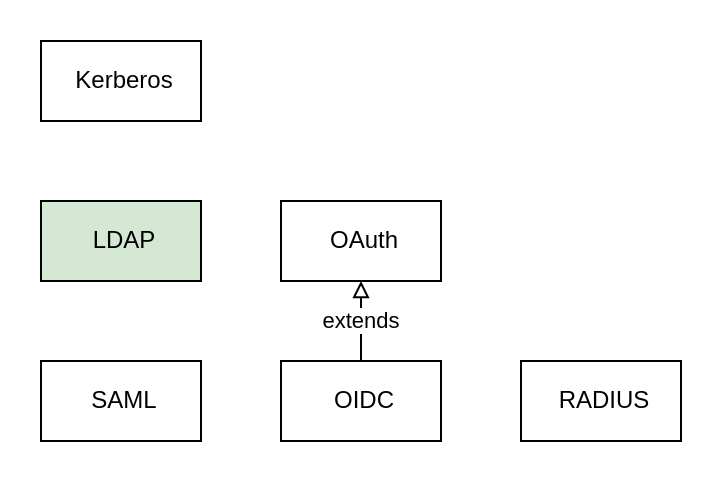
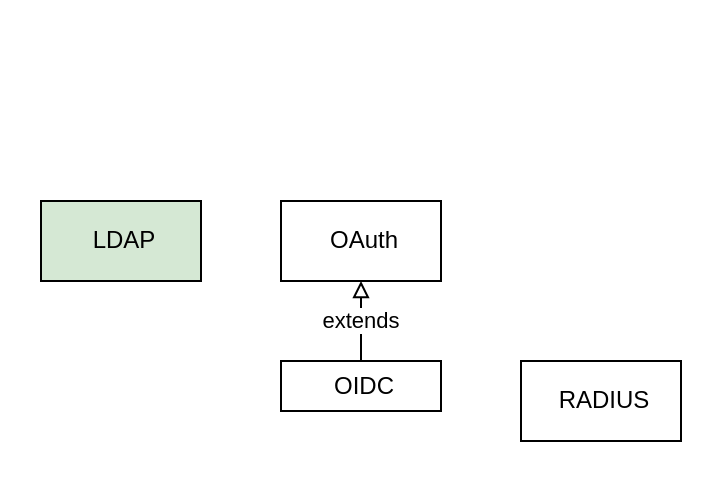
- <mxCell id="8" value="Kerberos" style="rounded=0;whiteSpace=wrap;html=1;spacingBottom=0;spacingLeft=4;" vertex="1" parent="1"><mxGeometry x="20" y="20" width="80" height="40" as="geometry" /></mxCell>
- <mxCell id="4" value="SAML" style="rounded=0;whiteSpace=wrap;html=1;spacingBottom=0;spacingLeft=4;" vertex="1" parent="1"><mxGeometry x="20" y="180" width="80" height="40" as="geometry" /></mxCell>
- <mxCell id="3" value="OIDC" style="rounded=0;whiteSpace=wrap;html=1;spacingBottom=0;spacingLeft=4;" parent="1" vertex="1"><mxGeometry x="140" y="180" width="80" height="40" as="geometry" /></mxCell>
+ <mxCell id="3" value="OIDC" style="rounded=0;whiteSpace=wrap;html=1;spacingBottom=0;spacingLeft=4;" parent="1" vertex="1"><mxGeometry x="140" y="180" width="80" height="25" as="geometry" /></mxCell>
